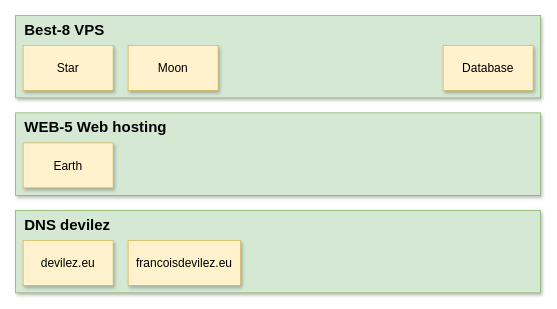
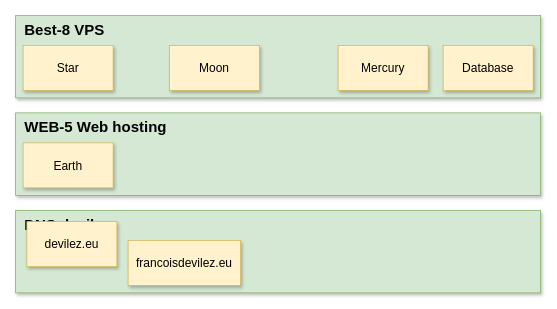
- <mxCell id="4" value="Moon" style="rounded=0;whiteSpace=wrap;html=1;verticalAlign=middle;fontSize=16;fillColor=#fff2cc;strokeColor=#d6b656;shadow=1;" vertex="1" parent="1"><mxGeometry x="170" y="60" width="120" height="60" as="geometry" /></mxCell>
+ <mxCell id="4" value="Moon" style="rounded=0;whiteSpace=wrap;html=1;verticalAlign=middle;fontSize=16;fillColor=#fff2cc;strokeColor=#d6b656;shadow=1;" vertex="1" parent="1"><mxGeometry x="225" y="60" width="120" height="60" as="geometry" /></mxCell>
+ <mxCell id="5" value="Mercury" style="rounded=0;whiteSpace=wrap;html=1;verticalAlign=middle;fontSize=16;fillColor=#fff2cc;strokeColor=#d6b656;shadow=1;" vertex="1" parent="1"><mxGeometry x="450" y="60" width="120" height="60" as="geometry" /></mxCell>
- <mxCell id="10" value="devilez.eu" style="rounded=0;whiteSpace=wrap;html=1;verticalAlign=middle;fontSize=16;fillColor=#fff2cc;strokeColor=#d6b656;shadow=1;" vertex="1" parent="1"><mxGeometry x="30" y="320" width="120" height="60" as="geometry" /></mxCell>
+ <mxCell id="10" value="devilez.eu" style="rounded=0;whiteSpace=wrap;html=1;verticalAlign=middle;fontSize=16;fillColor=#fff2cc;strokeColor=#d6b656;shadow=1;" vertex="1" parent="1"><mxGeometry x="35" y="295" width="120" height="60" as="geometry" /></mxCell>
